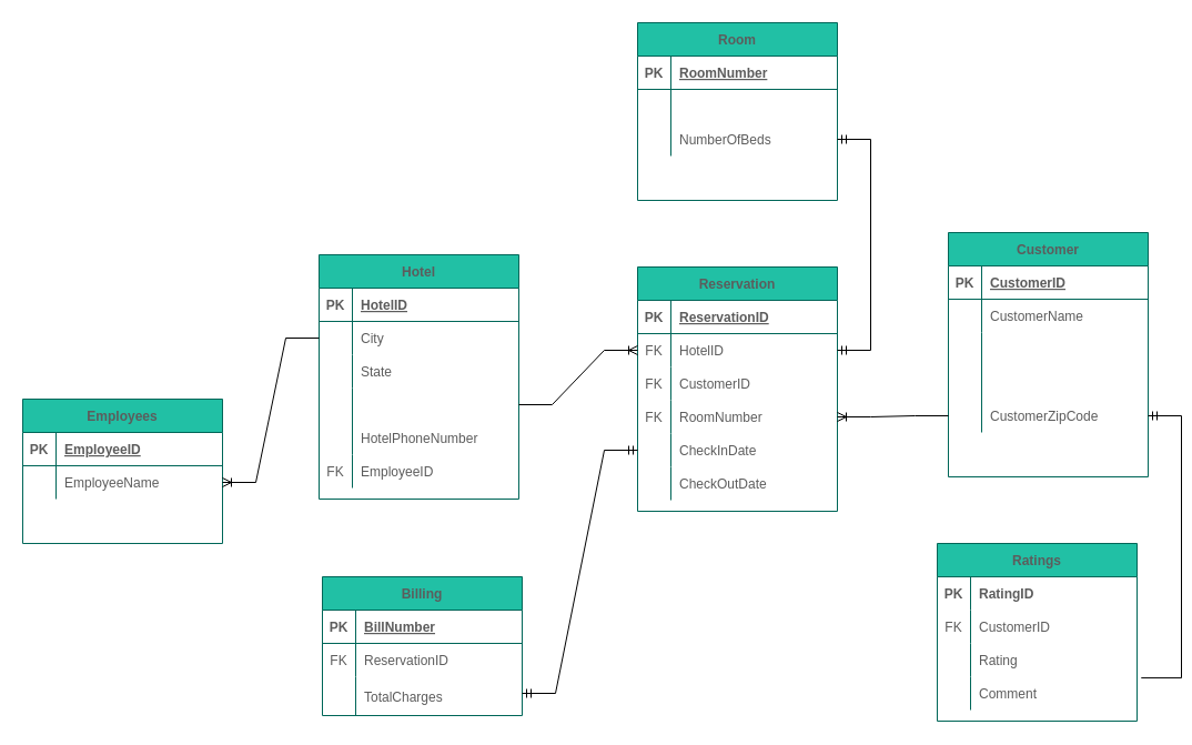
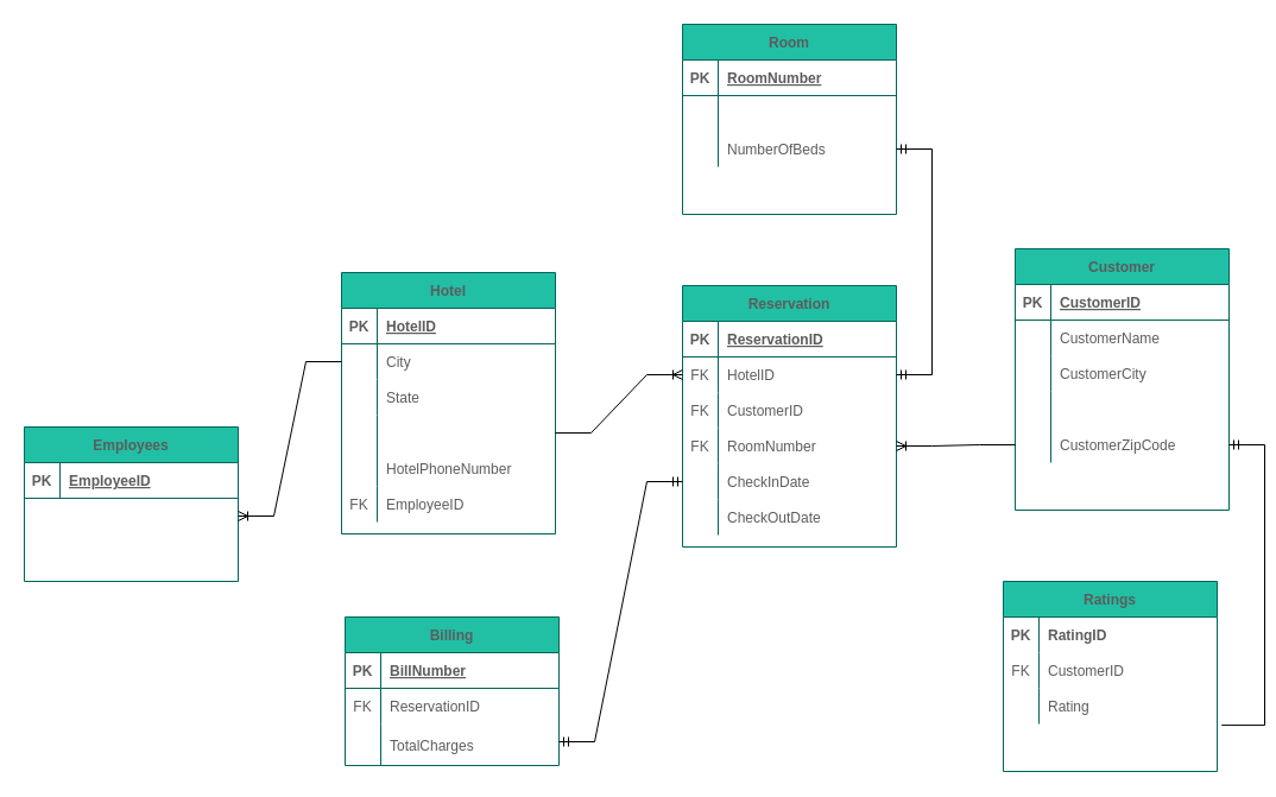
+ <mxCell id="40" value="CustomerCity" style="shape=partialRectangle;connectable=0;fillColor=none;top=0;left=0;bottom=0;right=0;align=left;spacingLeft=6;overflow=hidden;rounded=0;sketch=0;fontColor=#5C5C5C;strokeColor=#006658;" parent="38" vertex="1"><mxGeometry x="30" width="150" height="30" as="geometry"><mxRectangle width="150" height="30" as="alternateBounds" /></mxGeometry></mxCell>
- <mxCell id="73" value="EmployeeName" style="shape=partialRectangle;connectable=0;fillColor=none;top=0;left=0;bottom=0;right=0;align=left;spacingLeft=6;overflow=hidden;rounded=0;sketch=0;fontColor=#5C5C5C;strokeColor=#006658;" parent="71" vertex="1"><mxGeometry x="30" width="150" height="30" as="geometry"><mxRectangle width="150" height="30" as="alternateBounds" /></mxGeometry></mxCell>
- <mxCell id="98" value="Comment" style="shape=partialRectangle;connectable=0;fillColor=none;top=0;left=0;bottom=0;right=0;align=left;spacingLeft=6;overflow=hidden;rounded=0;sketch=0;fontColor=#5C5C5C;strokeColor=#006658;" parent="96" vertex="1"><mxGeometry x="30" width="150" height="30" as="geometry"><mxRectangle width="150" height="30" as="alternateBounds" /></mxGeometry></mxCell>
